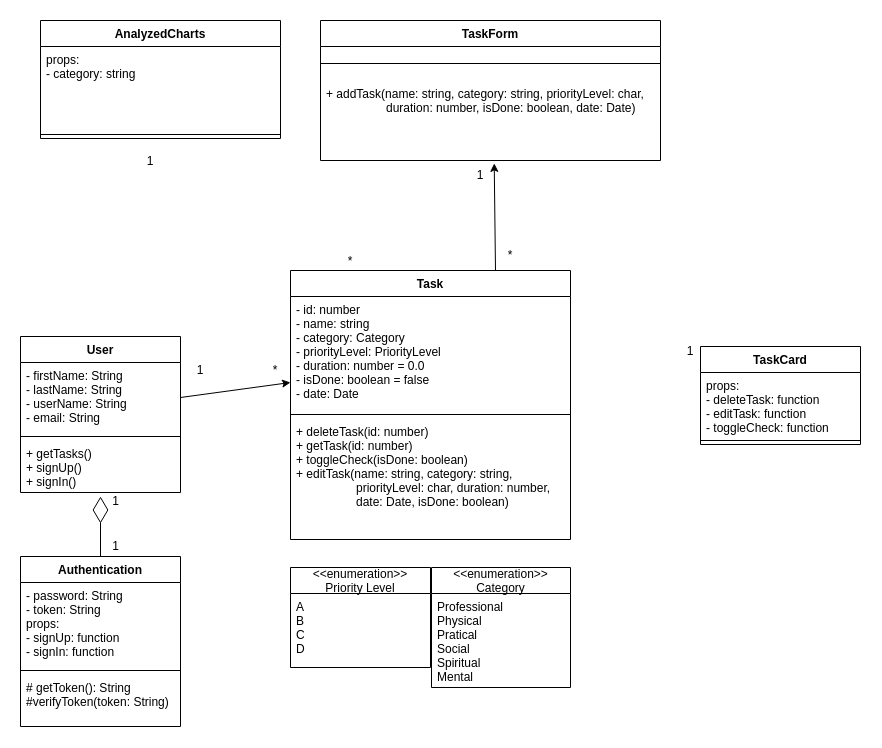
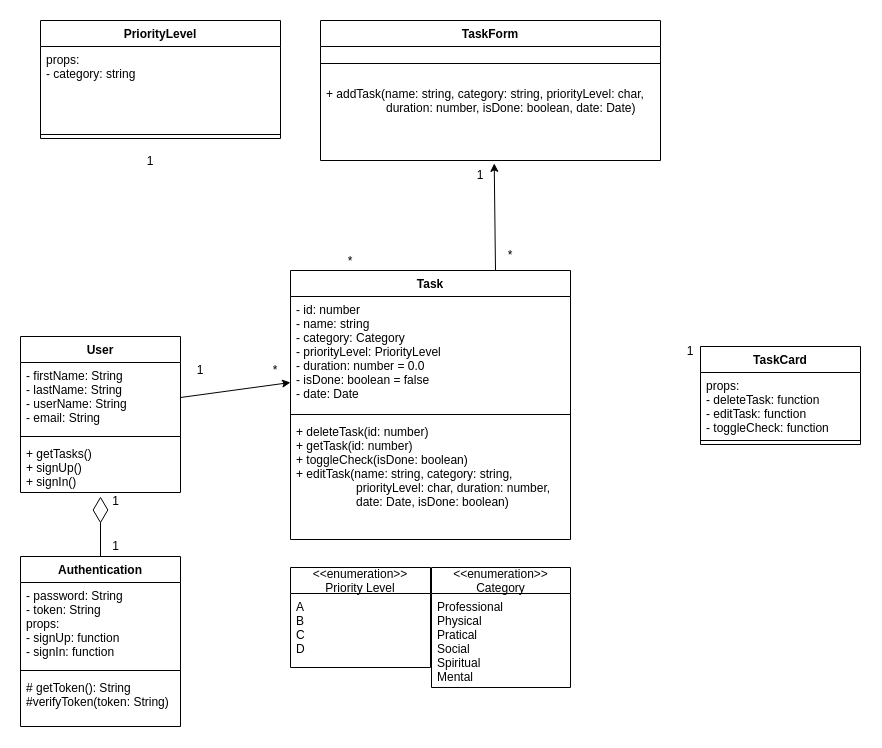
- <mxCell id="19" value="AnalyzedCharts" style="swimlane;fontStyle=1;align=center;verticalAlign=top;childLayout=stackLayout;horizontal=1;startSize=26;horizontalStack=0;resizeParent=1;resizeParentMax=0;resizeLast=0;collapsible=1;marginBottom=0;" parent="1" vertex="1"><mxGeometry x="40" y="20" width="240" height="118" as="geometry" /></mxCell>
+ <mxCell id="19" value="PriorityLevel" style="swimlane;fontStyle=1;align=center;verticalAlign=top;childLayout=stackLayout;horizontal=1;startSize=26;horizontalStack=0;resizeParent=1;resizeParentMax=0;resizeLast=0;collapsible=1;marginBottom=0;" parent="1" vertex="1"><mxGeometry x="40" y="20" width="240" height="118" as="geometry" /></mxCell>
